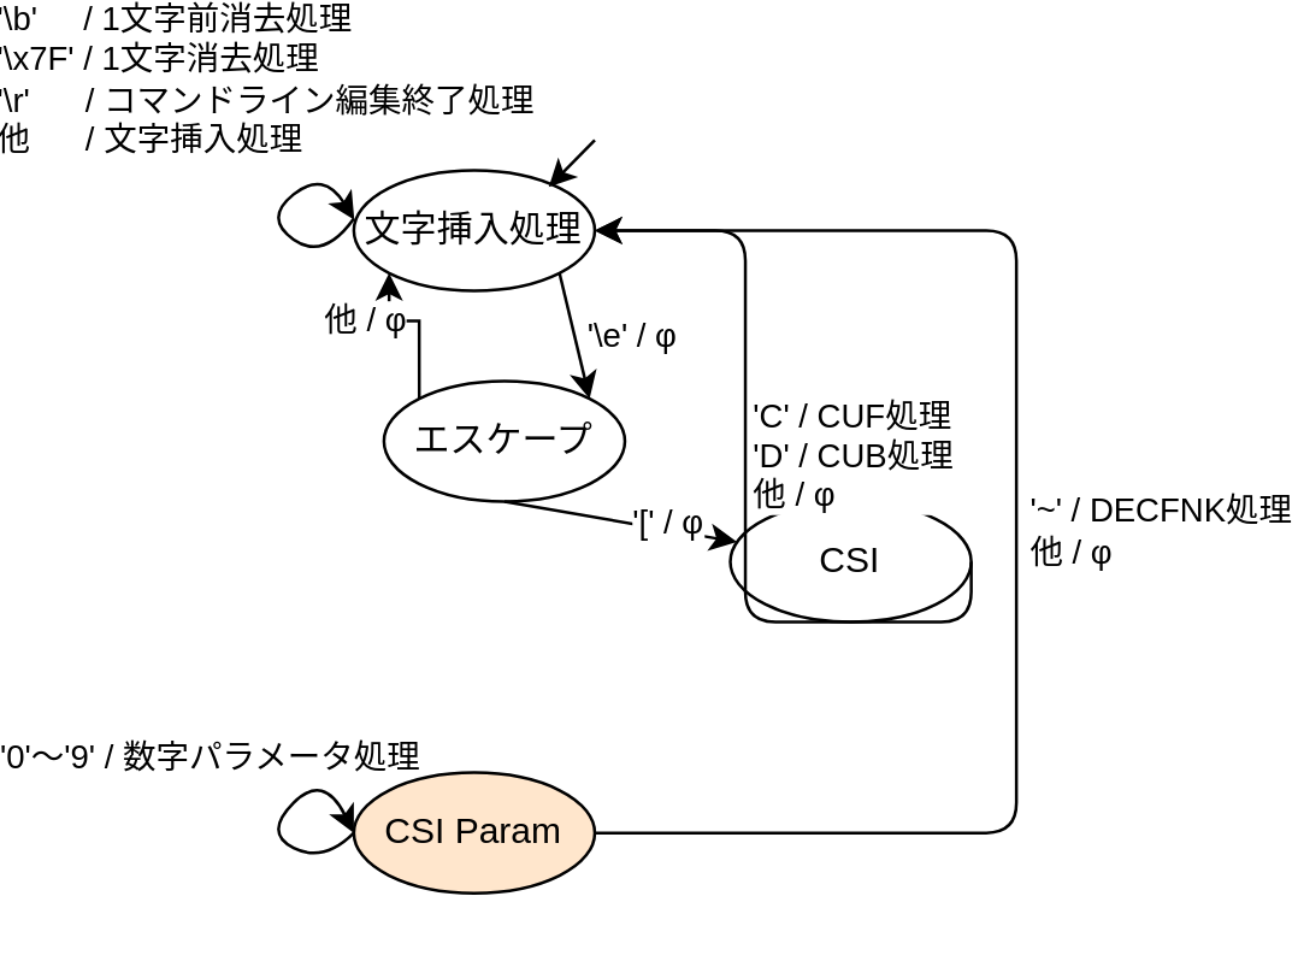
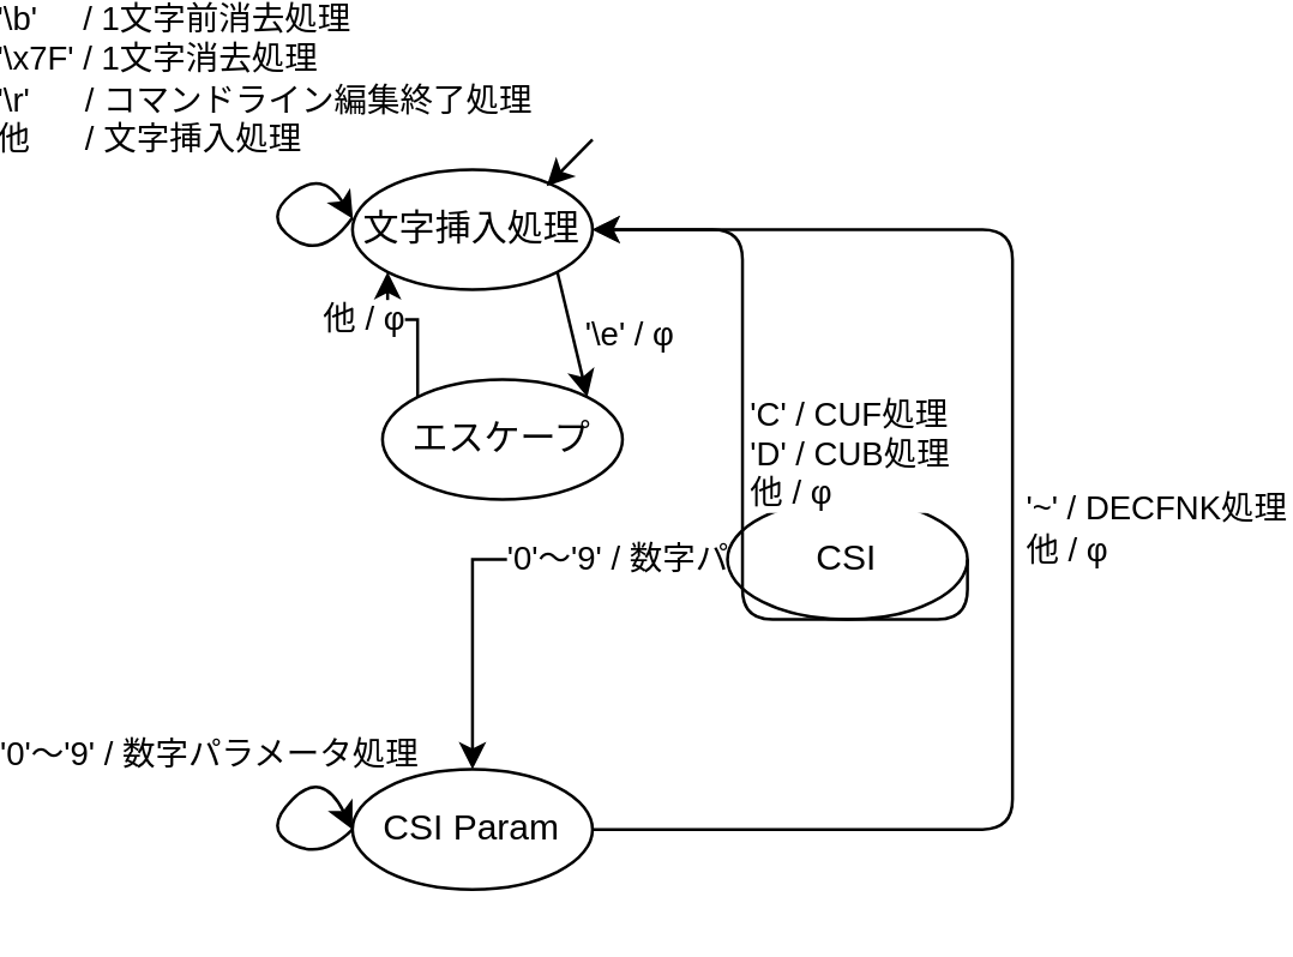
- <mxCell id="8" value="'[' / φ" style="endArrow=classic;html=1;align=left;exitX=0.5;exitY=1;exitDx=0;exitDy=0;spacing=5;" parent="1" source="4" target="7" edge="1"><mxGeometry width="50" height="50" relative="1" as="geometry"><mxPoint x="190" y="300" as="sourcePoint" /><mxPoint x="240" y="250" as="targetPoint" /></mxGeometry></mxCell>
+ <mxCell id="6" value="'0'～'9' / 数字パラメータ処理" style="edgeStyle=orthogonalEdgeStyle;rounded=0;orthogonalLoop=1;jettySize=auto;html=1;entryX=0.5;entryY=0;entryDx=0;entryDy=0;align=left;spacing=5;" edge="1" parent="1" source="7" target="14"><mxGeometry relative="1" as="geometry" /></mxCell>
- <mxCell id="14" value="CSI Param" style="ellipse;whiteSpace=wrap;html=1;fillColor=#ffe6cc;" vertex="1" parent="1"><mxGeometry x="50" y="230" width="80" height="40" as="geometry" /></mxCell>
+ <mxCell id="14" value="CSI Param" style="ellipse;whiteSpace=wrap;html=1;" vertex="1" parent="1"><mxGeometry x="50" y="230" width="80" height="40" as="geometry" /></mxCell>
